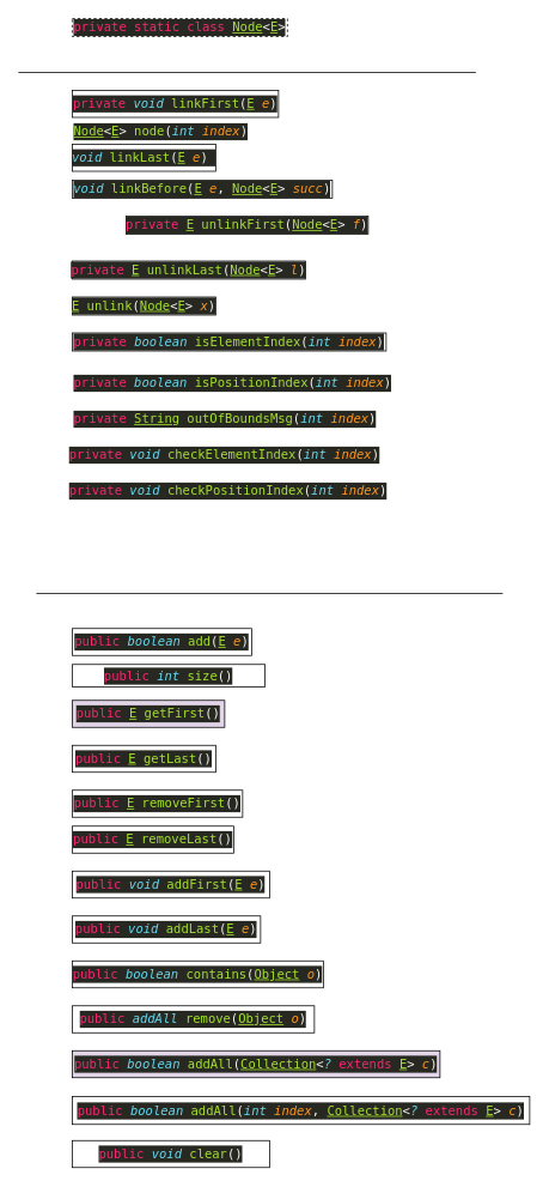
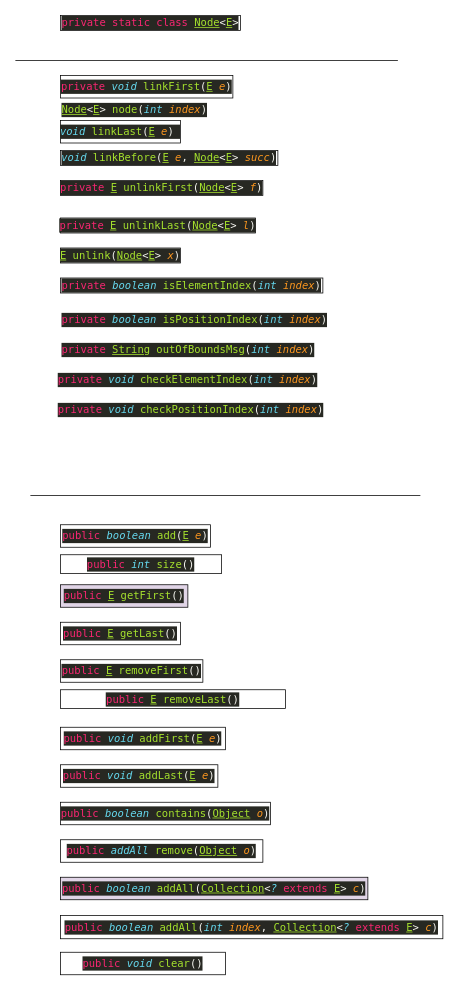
- <mxCell id="3" value="&lt;div style=&quot;color: rgb(248, 248, 242); background-color: rgb(39, 40, 34); font-family: &amp;quot;Droid Sans Mono&amp;quot;, &amp;quot;monospace&amp;quot;, monospace; font-size: 14px; line-height: 19px; white-space: pre;&quot;&gt;&lt;span style=&quot;color: #f92672;&quot;&gt;private&lt;/span&gt; &lt;span style=&quot;color: #f92672;&quot;&gt;static&lt;/span&gt; &lt;span style=&quot;color: #f92672;&quot;&gt;class&lt;/span&gt; &lt;span style=&quot;color: rgb(166, 226, 46); text-decoration-line: underline;&quot;&gt;Node&lt;/span&gt;&amp;lt;&lt;span style=&quot;color: rgb(166, 226, 46); text-decoration-line: underline;&quot;&gt;E&lt;/span&gt;&amp;gt;&lt;/div&gt;" style="rounded=0;whiteSpace=wrap;html=1;dashed=1;" parent="1" vertex="1"><mxGeometry x="80" y="20" width="240" height="20" as="geometry" /></mxCell>
+ <mxCell id="3" value="&lt;div style=&quot;color: rgb(248, 248, 242); background-color: rgb(39, 40, 34); font-family: &amp;quot;Droid Sans Mono&amp;quot;, &amp;quot;monospace&amp;quot;, monospace; font-size: 14px; line-height: 19px; white-space: pre;&quot;&gt;&lt;span style=&quot;color: #f92672;&quot;&gt;private&lt;/span&gt; &lt;span style=&quot;color: #f92672;&quot;&gt;static&lt;/span&gt; &lt;span style=&quot;color: #f92672;&quot;&gt;class&lt;/span&gt; &lt;span style=&quot;color: rgb(166, 226, 46); text-decoration-line: underline;&quot;&gt;Node&lt;/span&gt;&amp;lt;&lt;span style=&quot;color: rgb(166, 226, 46); text-decoration-line: underline;&quot;&gt;E&lt;/span&gt;&amp;gt;&lt;/div&gt;" style="rounded=0;whiteSpace=wrap;html=1;" parent="1" vertex="1"><mxGeometry x="80" y="20" width="240" height="20" as="geometry" /></mxCell>
- <mxCell id="7" value="&lt;div style=&quot;color: #f8f8f2;background-color: #272822;font-family: 'Droid Sans Mono', 'monospace', monospace;font-weight: normal;font-size: 14px;line-height: 19px;white-space: pre;&quot;&gt;&lt;div&gt;&lt;span style=&quot;color: #f92672;&quot;&gt;private&lt;/span&gt;&lt;span style=&quot;color: #f8f8f2;&quot;&gt; &lt;/span&gt;&lt;span style=&quot;color: #a6e22e;text-decoration: underline;&quot;&gt;E&lt;/span&gt;&lt;span style=&quot;color: #f8f8f2;&quot;&gt; &lt;/span&gt;&lt;span style=&quot;color: #a6e22e;&quot;&gt;unlinkFirst&lt;/span&gt;&lt;span style=&quot;color: #f8f8f2;&quot;&gt;(&lt;/span&gt;&lt;span style=&quot;color: #a6e22e;text-decoration: underline;&quot;&gt;Node&lt;/span&gt;&lt;span style=&quot;color: #f8f8f2;&quot;&gt;&amp;lt;&lt;/span&gt;&lt;span style=&quot;color: #a6e22e;text-decoration: underline;&quot;&gt;E&lt;/span&gt;&lt;span style=&quot;color: #f8f8f2;&quot;&gt;&amp;gt; &lt;/span&gt;&lt;span style=&quot;color: #fd971f;font-style: italic;&quot;&gt;f&lt;/span&gt;&lt;span style=&quot;color: #f8f8f2;&quot;&gt;)&lt;/span&gt;&lt;/div&gt;&lt;/div&gt;" style="rounded=0;whiteSpace=wrap;html=1;" parent="1" vertex="1"><mxGeometry x="140" y="240" width="270" height="20" as="geometry" /></mxCell>
+ <mxCell id="7" value="&lt;div style=&quot;color: #f8f8f2;background-color: #272822;font-family: 'Droid Sans Mono', 'monospace', monospace;font-weight: normal;font-size: 14px;line-height: 19px;white-space: pre;&quot;&gt;&lt;div&gt;&lt;span style=&quot;color: #f92672;&quot;&gt;private&lt;/span&gt;&lt;span style=&quot;color: #f8f8f2;&quot;&gt; &lt;/span&gt;&lt;span style=&quot;color: #a6e22e;text-decoration: underline;&quot;&gt;E&lt;/span&gt;&lt;span style=&quot;color: #f8f8f2;&quot;&gt; &lt;/span&gt;&lt;span style=&quot;color: #a6e22e;&quot;&gt;unlinkFirst&lt;/span&gt;&lt;span style=&quot;color: #f8f8f2;&quot;&gt;(&lt;/span&gt;&lt;span style=&quot;color: #a6e22e;text-decoration: underline;&quot;&gt;Node&lt;/span&gt;&lt;span style=&quot;color: #f8f8f2;&quot;&gt;&amp;lt;&lt;/span&gt;&lt;span style=&quot;color: #a6e22e;text-decoration: underline;&quot;&gt;E&lt;/span&gt;&lt;span style=&quot;color: #f8f8f2;&quot;&gt;&amp;gt; &lt;/span&gt;&lt;span style=&quot;color: #fd971f;font-style: italic;&quot;&gt;f&lt;/span&gt;&lt;span style=&quot;color: #f8f8f2;&quot;&gt;)&lt;/span&gt;&lt;/div&gt;&lt;/div&gt;" style="rounded=0;whiteSpace=wrap;html=1;" parent="1" vertex="1"><mxGeometry x="80" y="240" width="270" height="20" as="geometry" /></mxCell>
- <mxCell id="13" value="&lt;div style=&quot;color: #f8f8f2;background-color: #272822;font-family: 'Droid Sans Mono', 'monospace', monospace;font-weight: normal;font-size: 14px;line-height: 19px;white-space: pre;&quot;&gt;&lt;div&gt;&lt;span style=&quot;color: #f92672;&quot;&gt;public&lt;/span&gt;&lt;span style=&quot;color: #f8f8f2;&quot;&gt; &lt;/span&gt;&lt;span style=&quot;color: #a6e22e;text-decoration: underline;&quot;&gt;E&lt;/span&gt;&lt;span style=&quot;color: #f8f8f2;&quot;&gt; &lt;/span&gt;&lt;span style=&quot;color: #a6e22e;&quot;&gt;removeLast&lt;/span&gt;&lt;span style=&quot;color: #f8f8f2;&quot;&gt;()&lt;/span&gt;&lt;/div&gt;&lt;/div&gt;" style="rounded=0;whiteSpace=wrap;html=1;" parent="1" vertex="1"><mxGeometry x="80" y="919" width="180" height="30" as="geometry" /></mxCell>
+ <mxCell id="13" value="&lt;div style=&quot;color: #f8f8f2;background-color: #272822;font-family: 'Droid Sans Mono', 'monospace', monospace;font-weight: normal;font-size: 14px;line-height: 19px;white-space: pre;&quot;&gt;&lt;div&gt;&lt;span style=&quot;color: #f92672;&quot;&gt;public&lt;/span&gt;&lt;span style=&quot;color: #f8f8f2;&quot;&gt; &lt;/span&gt;&lt;span style=&quot;color: #a6e22e;text-decoration: underline;&quot;&gt;E&lt;/span&gt;&lt;span style=&quot;color: #f8f8f2;&quot;&gt; &lt;/span&gt;&lt;span style=&quot;color: #a6e22e;&quot;&gt;removeLast&lt;/span&gt;&lt;span style=&quot;color: #f8f8f2;&quot;&gt;()&lt;/span&gt;&lt;/div&gt;&lt;/div&gt;" style="rounded=0;whiteSpace=wrap;html=1;" parent="1" vertex="1"><mxGeometry x="80" y="919" width="300" height="25" as="geometry" /></mxCell>
